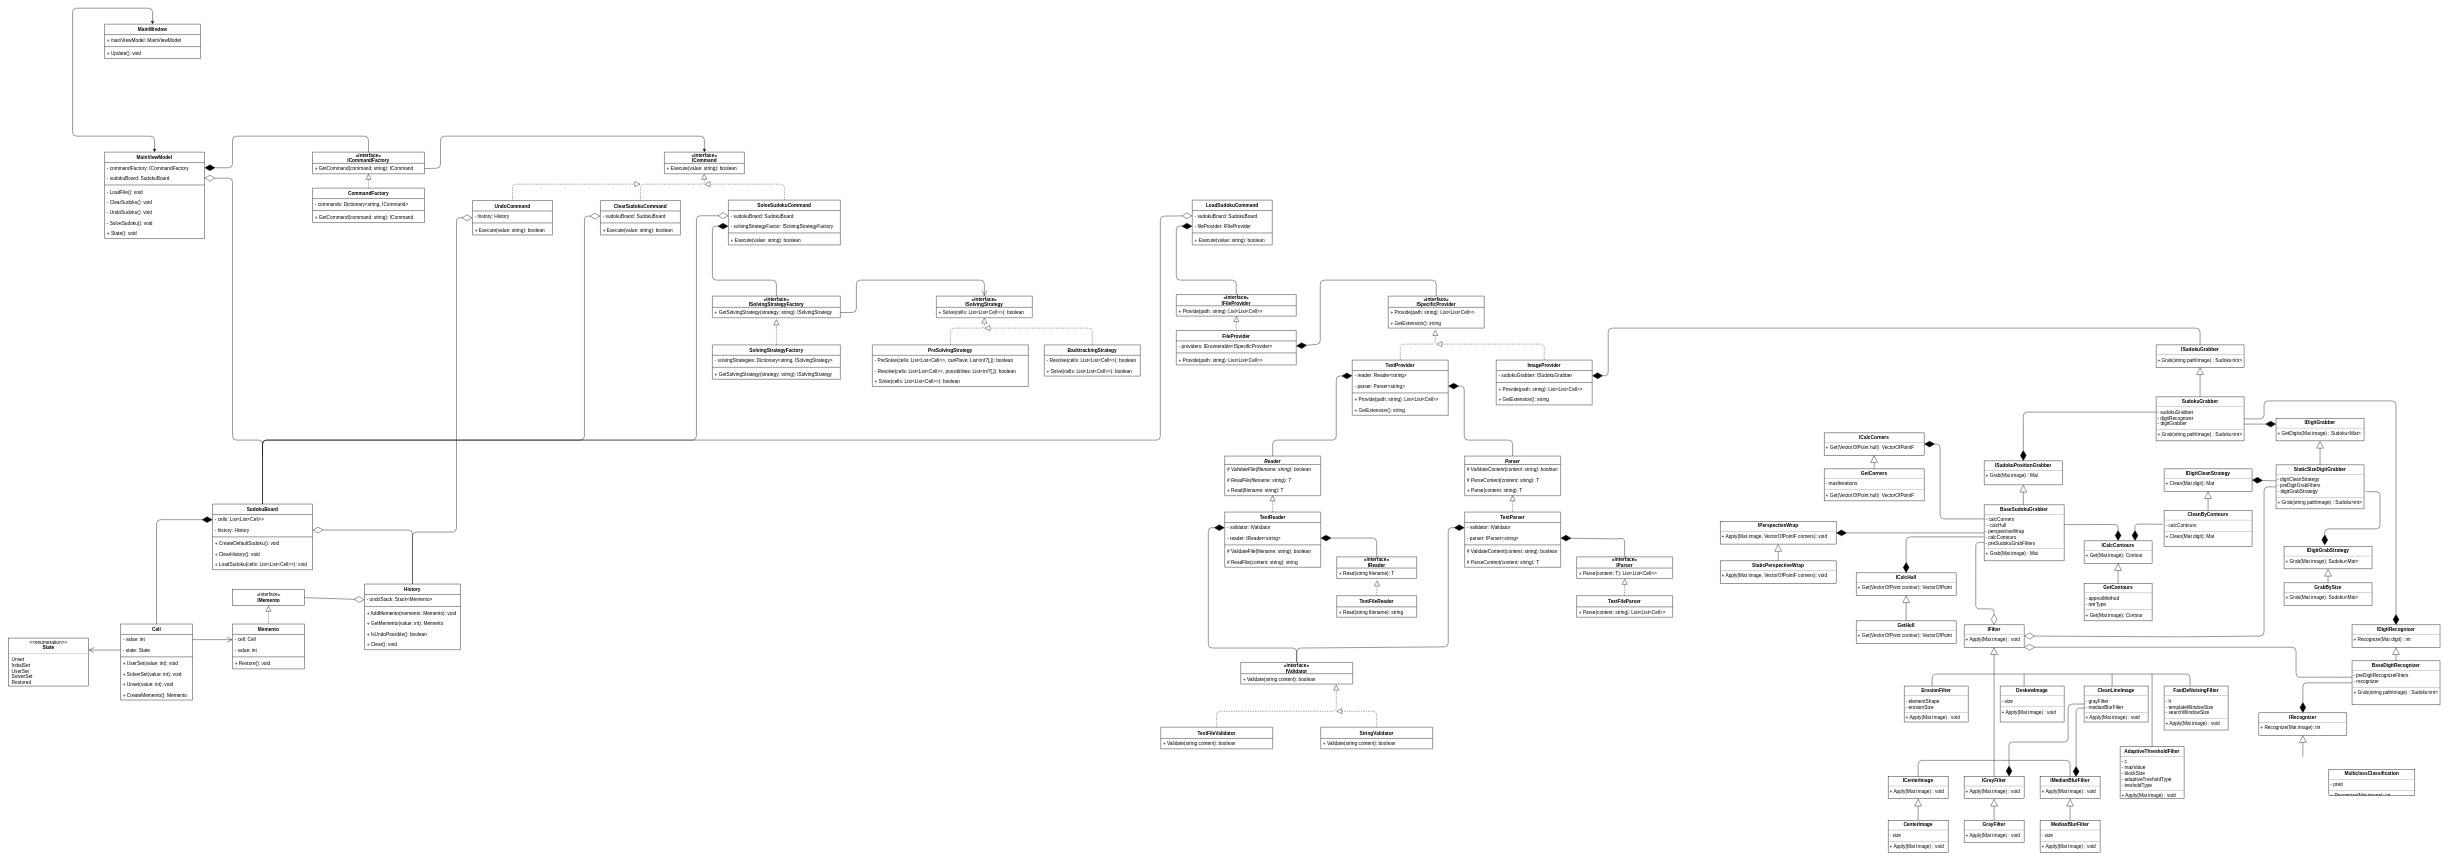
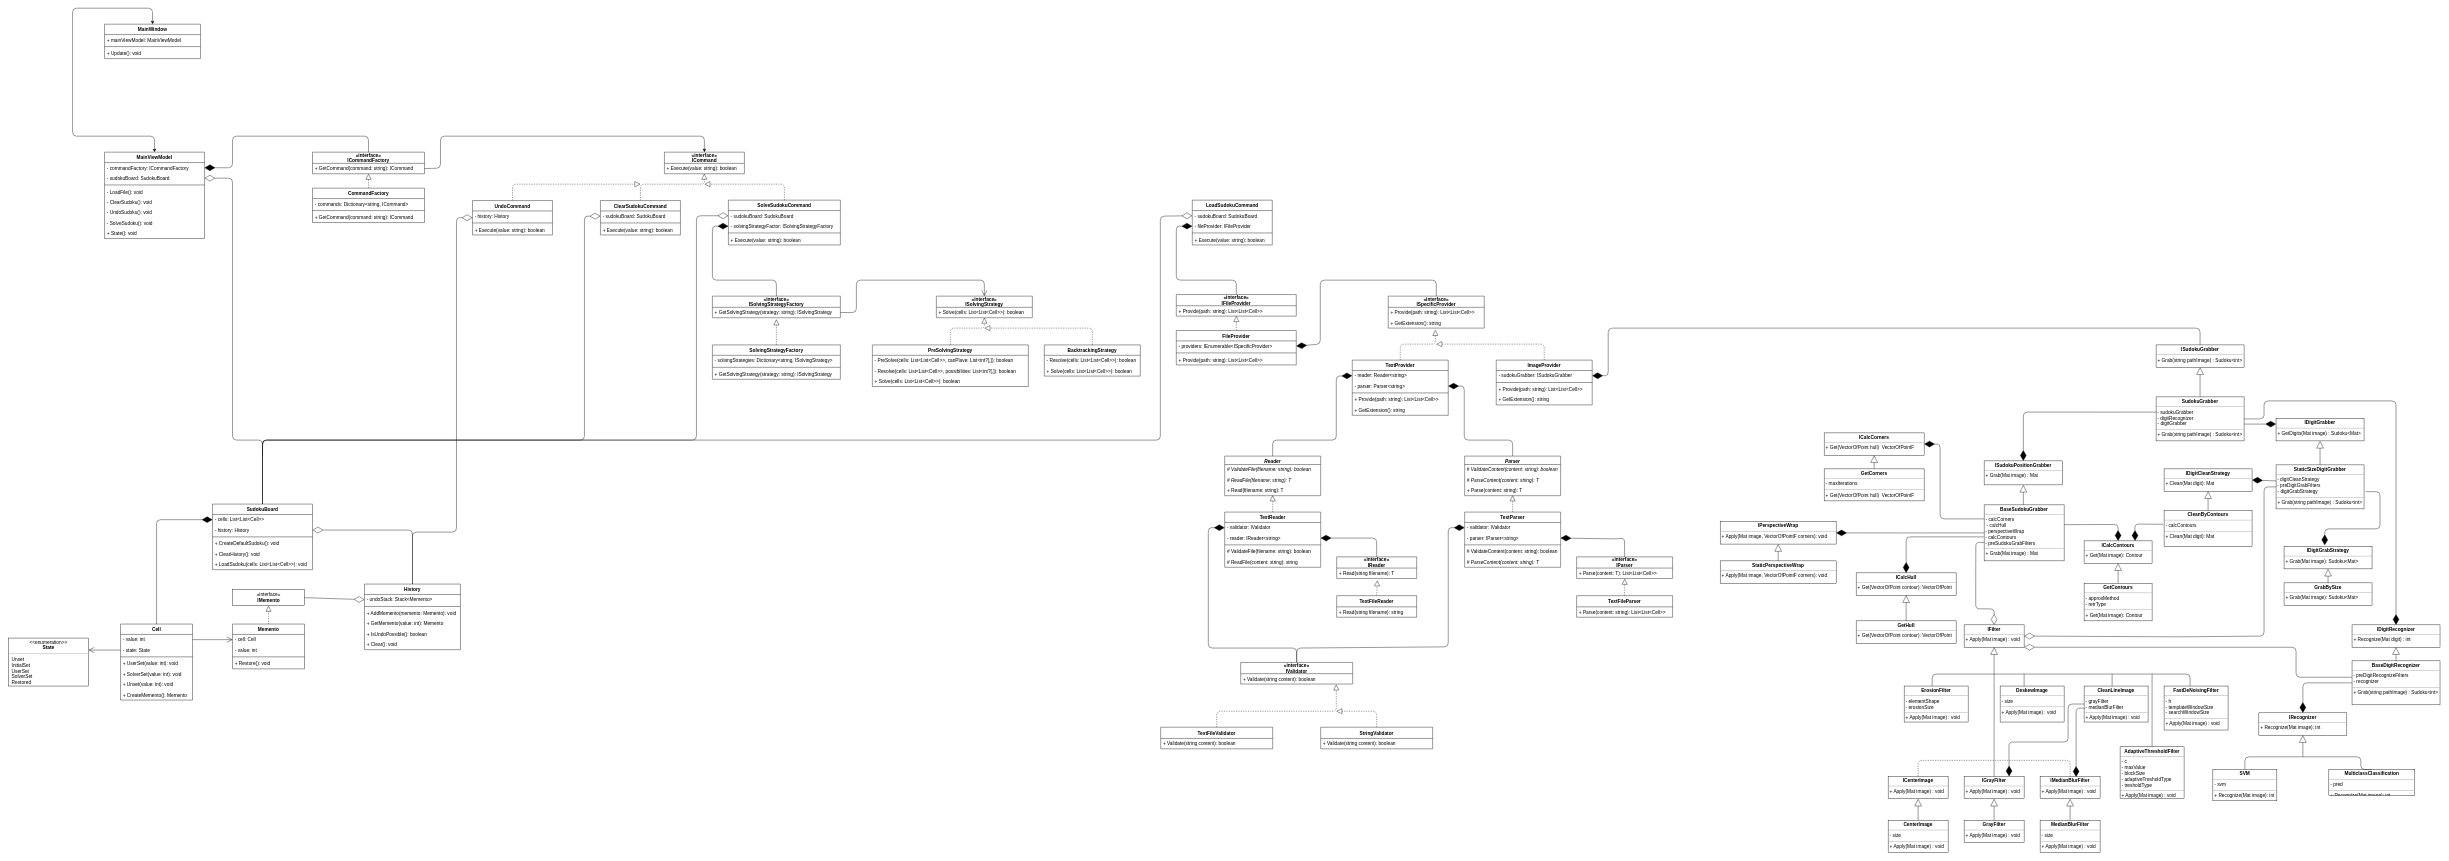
- <mxCell id="191" value="" style="endArrow=none;html=1;edgeStyle=orthogonalEdgeStyle;entryX=0.5;entryY=0;entryDx=0;entryDy=0;exitX=0.5;exitY=0;exitDx=0;exitDy=0;" parent="1" source="188" target="189" edge="1"><mxGeometry relative="1" as="geometry"><mxPoint x="4780" y="1900.94" as="sourcePoint" /><mxPoint x="5180" y="1900.94" as="targetPoint" /><Array as="points"><mxPoint x="4795" y="1900.94" /><mxPoint x="5175" y="1900.94" /></Array></mxGeometry></mxCell>
+ <mxCell id="191" value="" style="endArrow=none;html=1;edgeStyle=orthogonalEdgeStyle;entryX=0.5;entryY=0;entryDx=0;entryDy=0;exitX=0.5;exitY=0;exitDx=0;exitDy=0;dashed=1;" parent="1" source="188" target="189" edge="1"><mxGeometry relative="1" as="geometry"><mxPoint x="4780" y="1900.94" as="sourcePoint" /><mxPoint x="5180" y="1900.94" as="targetPoint" /><Array as="points"><mxPoint x="4795" y="1900.94" /><mxPoint x="5175" y="1900.94" /></Array></mxGeometry></mxCell>
+ <mxCell id="248" value="" style="endArrow=none;html=1;edgeStyle=orthogonalEdgeStyle;entryX=0.5;entryY=0;entryDx=0;entryDy=0;exitX=0.5;exitY=0;exitDx=0;exitDy=0;" parent="1" source="247" target="246" edge="1"><mxGeometry relative="1" as="geometry"><mxPoint x="5590.57" y="1852" as="sourcePoint" /><mxPoint x="5590.57" y="1882" as="targetPoint" /><Array as="points"><mxPoint x="5902" y="1892" /><mxPoint x="5612" y="1892" /></Array></mxGeometry></mxCell>
+ <mxCell id="246" value="&lt;p style=&quot;margin: 0px ; margin-top: 4px ; text-align: center&quot;&gt;&lt;b&gt;SVM&lt;/b&gt;&lt;br&gt;&lt;/p&gt;&lt;hr size=&quot;1&quot;&gt;&lt;p style=&quot;margin: 0px ; margin-left: 4px&quot;&gt;&lt;span&gt;- svm&lt;br&gt;&lt;/span&gt;&lt;/p&gt;&lt;hr size=&quot;1&quot;&gt;&lt;p style=&quot;margin: 0px ; margin-left: 4px&quot;&gt;+&amp;nbsp;Recognize(Mat image): int&lt;br&gt;&lt;/p&gt;" style="verticalAlign=top;align=left;overflow=fill;fontSize=12;fontFamily=Helvetica;html=1;" parent="1" vertex="1"><mxGeometry x="5532" y="1923.94" width="160" height="78.06" as="geometry" /></mxCell>
